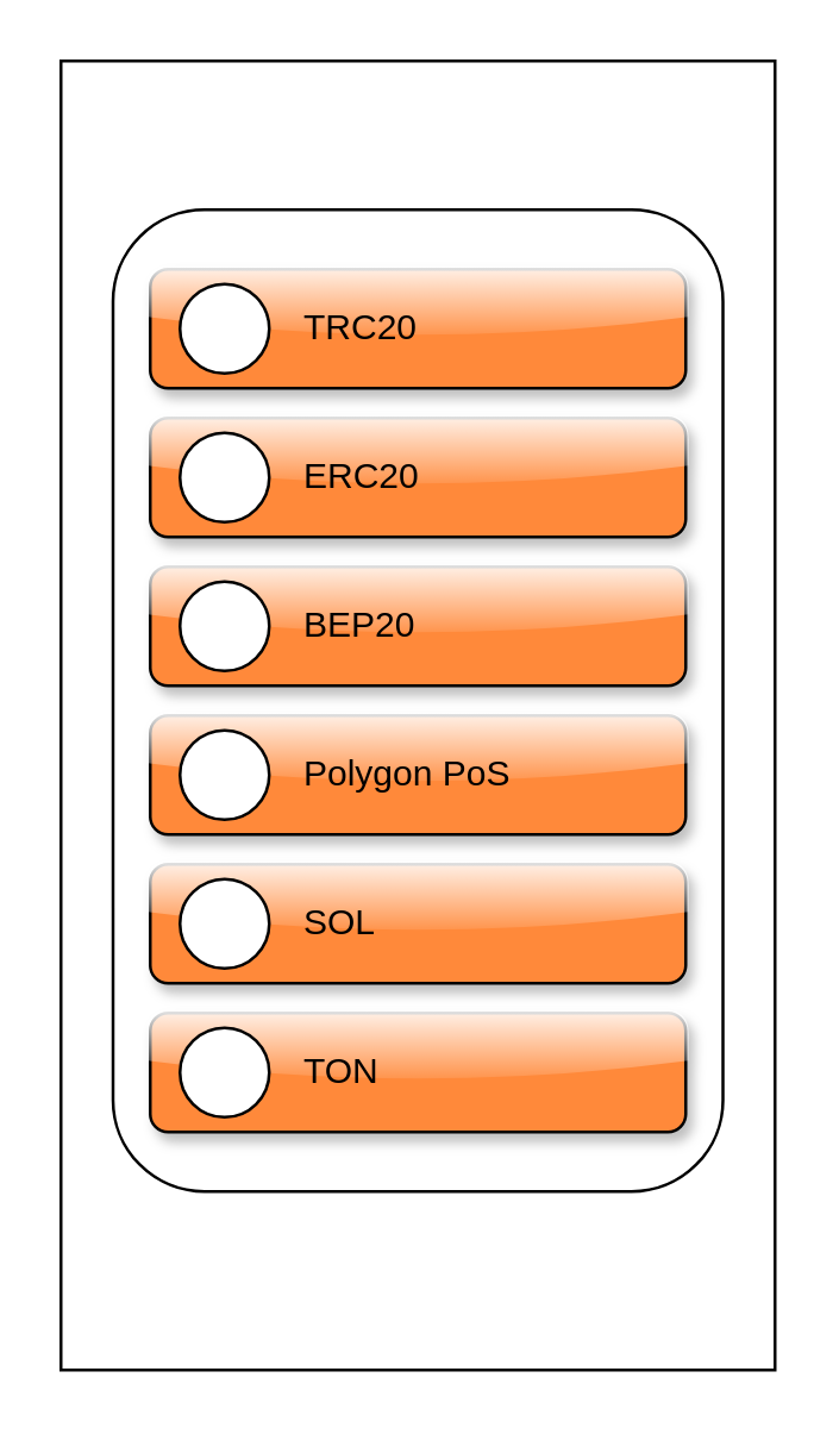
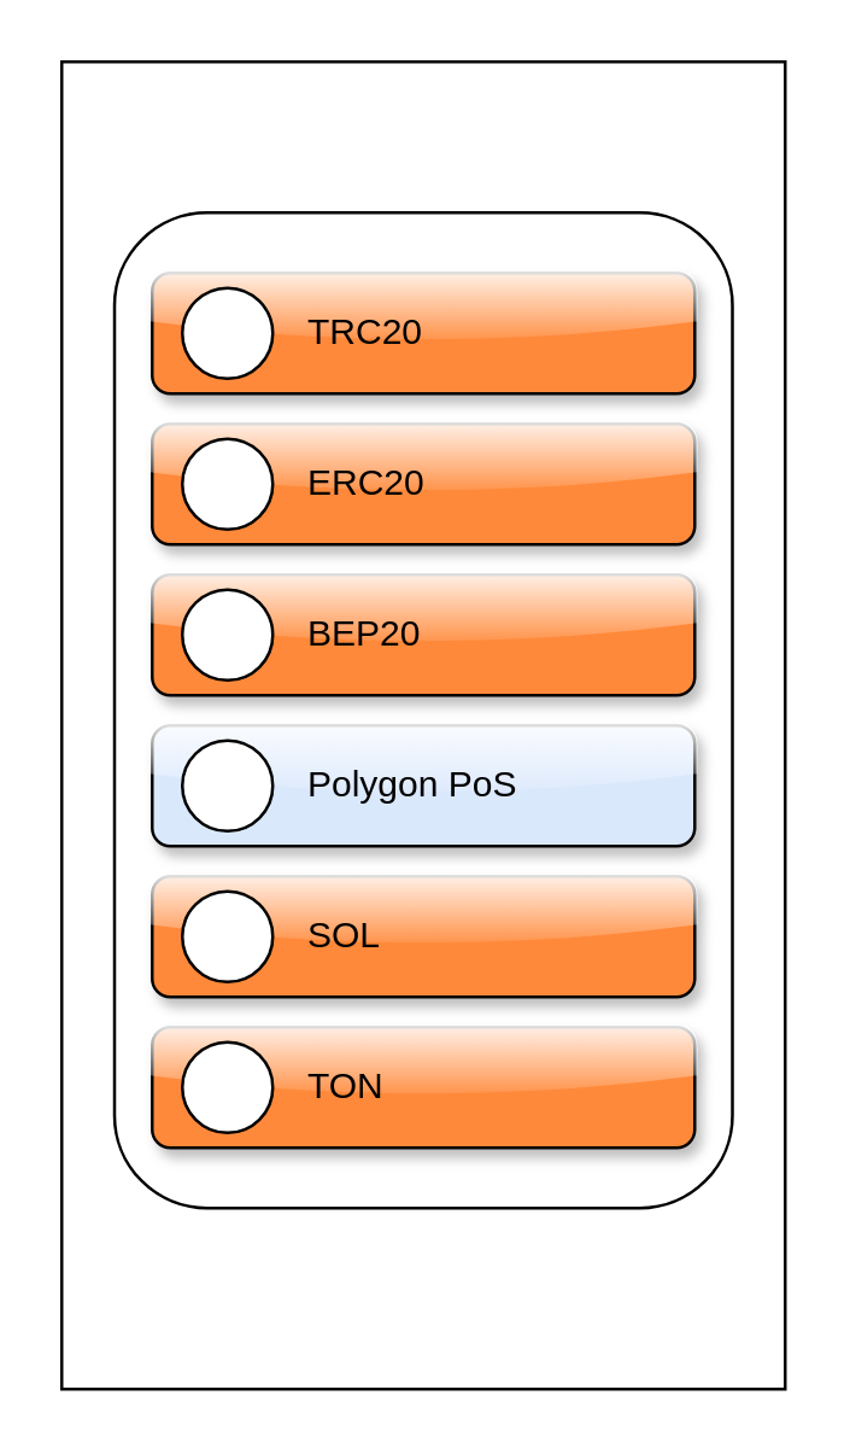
- <mxCell id="8" value="Polygon PoS" style="rounded=1;whiteSpace=wrap;html=1;container=0;align=left;spacingLeft=50;labelBackgroundColor=none;fillColor=#FF893A;glass=1;shadow=1;" vertex="1" parent="2"><mxGeometry x="30" y="220" width="180" height="40" as="geometry" /></mxCell>
+ <mxCell id="8" value="Polygon PoS" style="rounded=1;whiteSpace=wrap;html=1;container=0;align=left;spacingLeft=50;labelBackgroundColor=none;fillColor=#dae8fc;glass=1;shadow=1;" vertex="1" parent="2"><mxGeometry x="30" y="220" width="180" height="40" as="geometry" /></mxCell>
